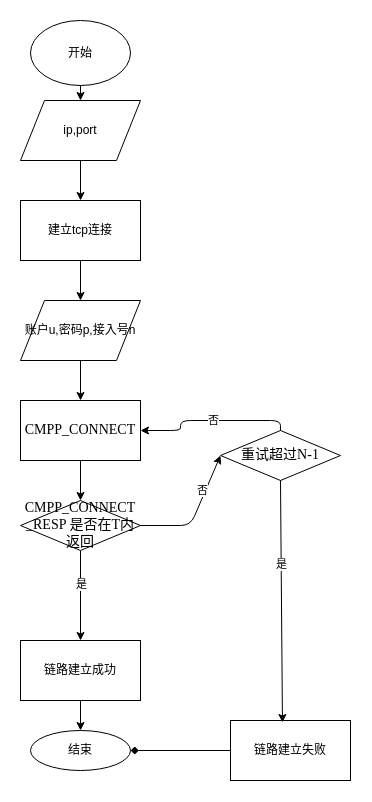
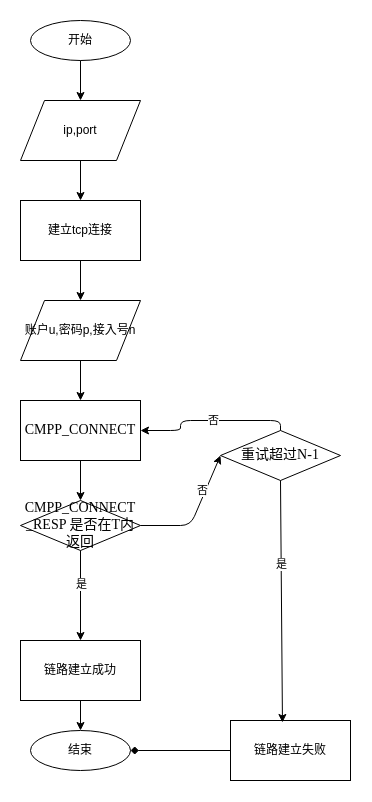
- <mxCell id="2" value="开始" style="ellipse;whiteSpace=wrap;html=1;" vertex="1" parent="1"><mxGeometry x="30" y="20" width="100" height="65" as="geometry" /></mxCell>
+ <mxCell id="2" value="开始" style="ellipse;whiteSpace=wrap;html=1;" vertex="1" parent="1"><mxGeometry x="30" y="20" width="100" height="40" as="geometry" /></mxCell>
